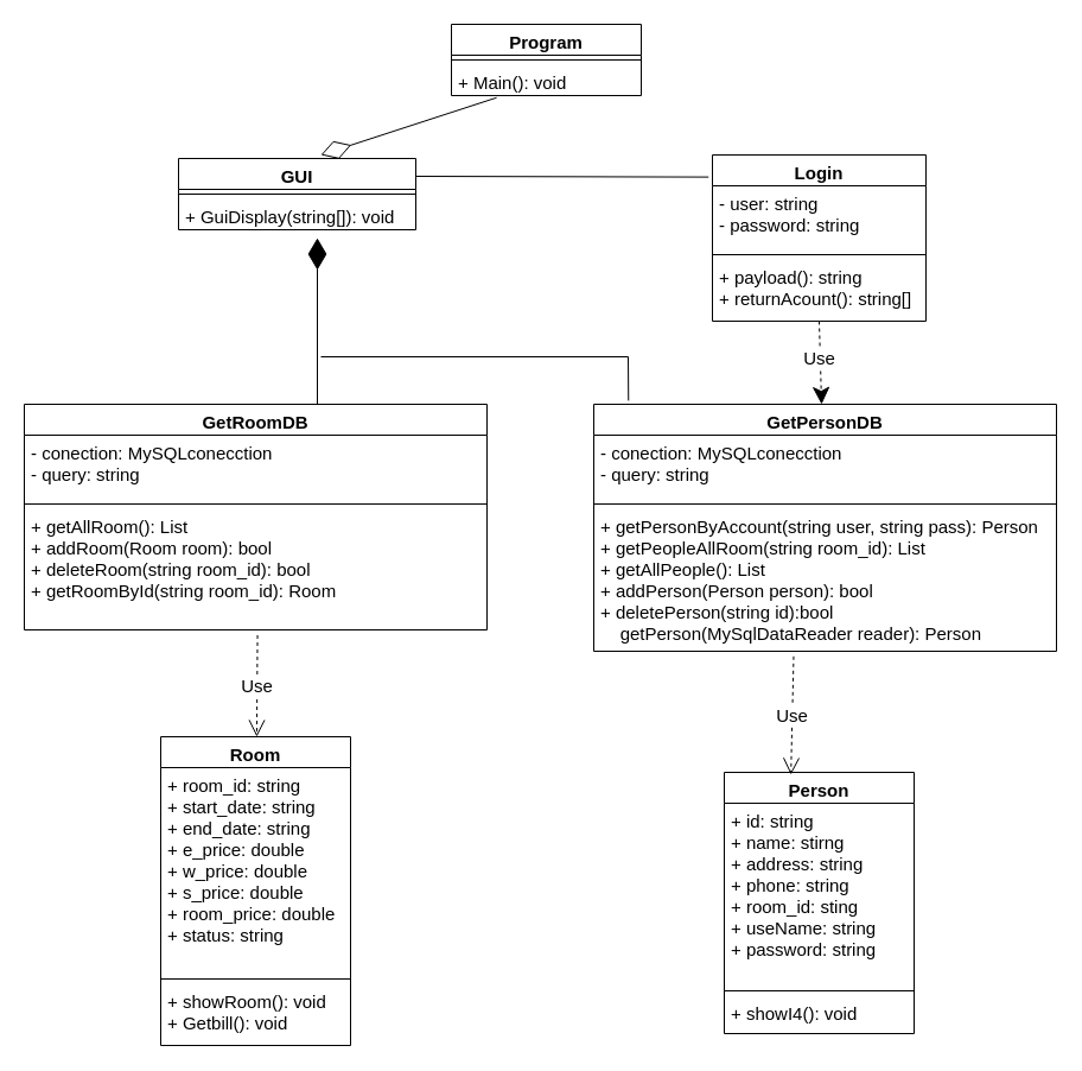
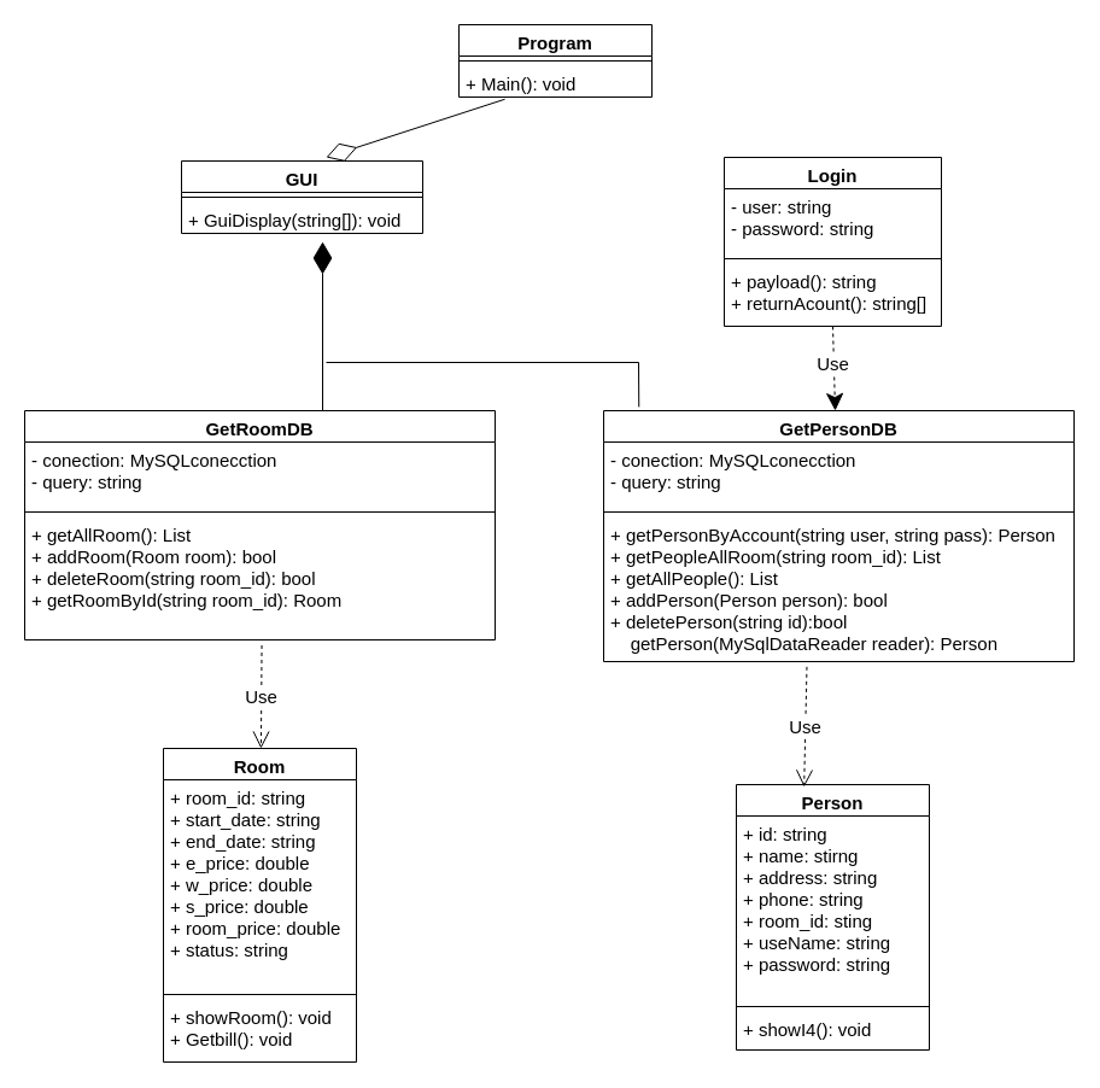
- <mxCell id="28" value="" style="endArrow=none;html=1;rounded=0;fontSize=15;exitX=1;exitY=0.25;exitDx=0;exitDy=0;entryX=-0.018;entryY=0.133;entryDx=0;entryDy=0;entryPerimeter=0;" parent="1" source="5" target="24" edge="1"><mxGeometry width="50" height="50" relative="1" as="geometry"><mxPoint x="460" y="420" as="sourcePoint" /><mxPoint x="510" y="370" as="targetPoint" /></mxGeometry></mxCell>
